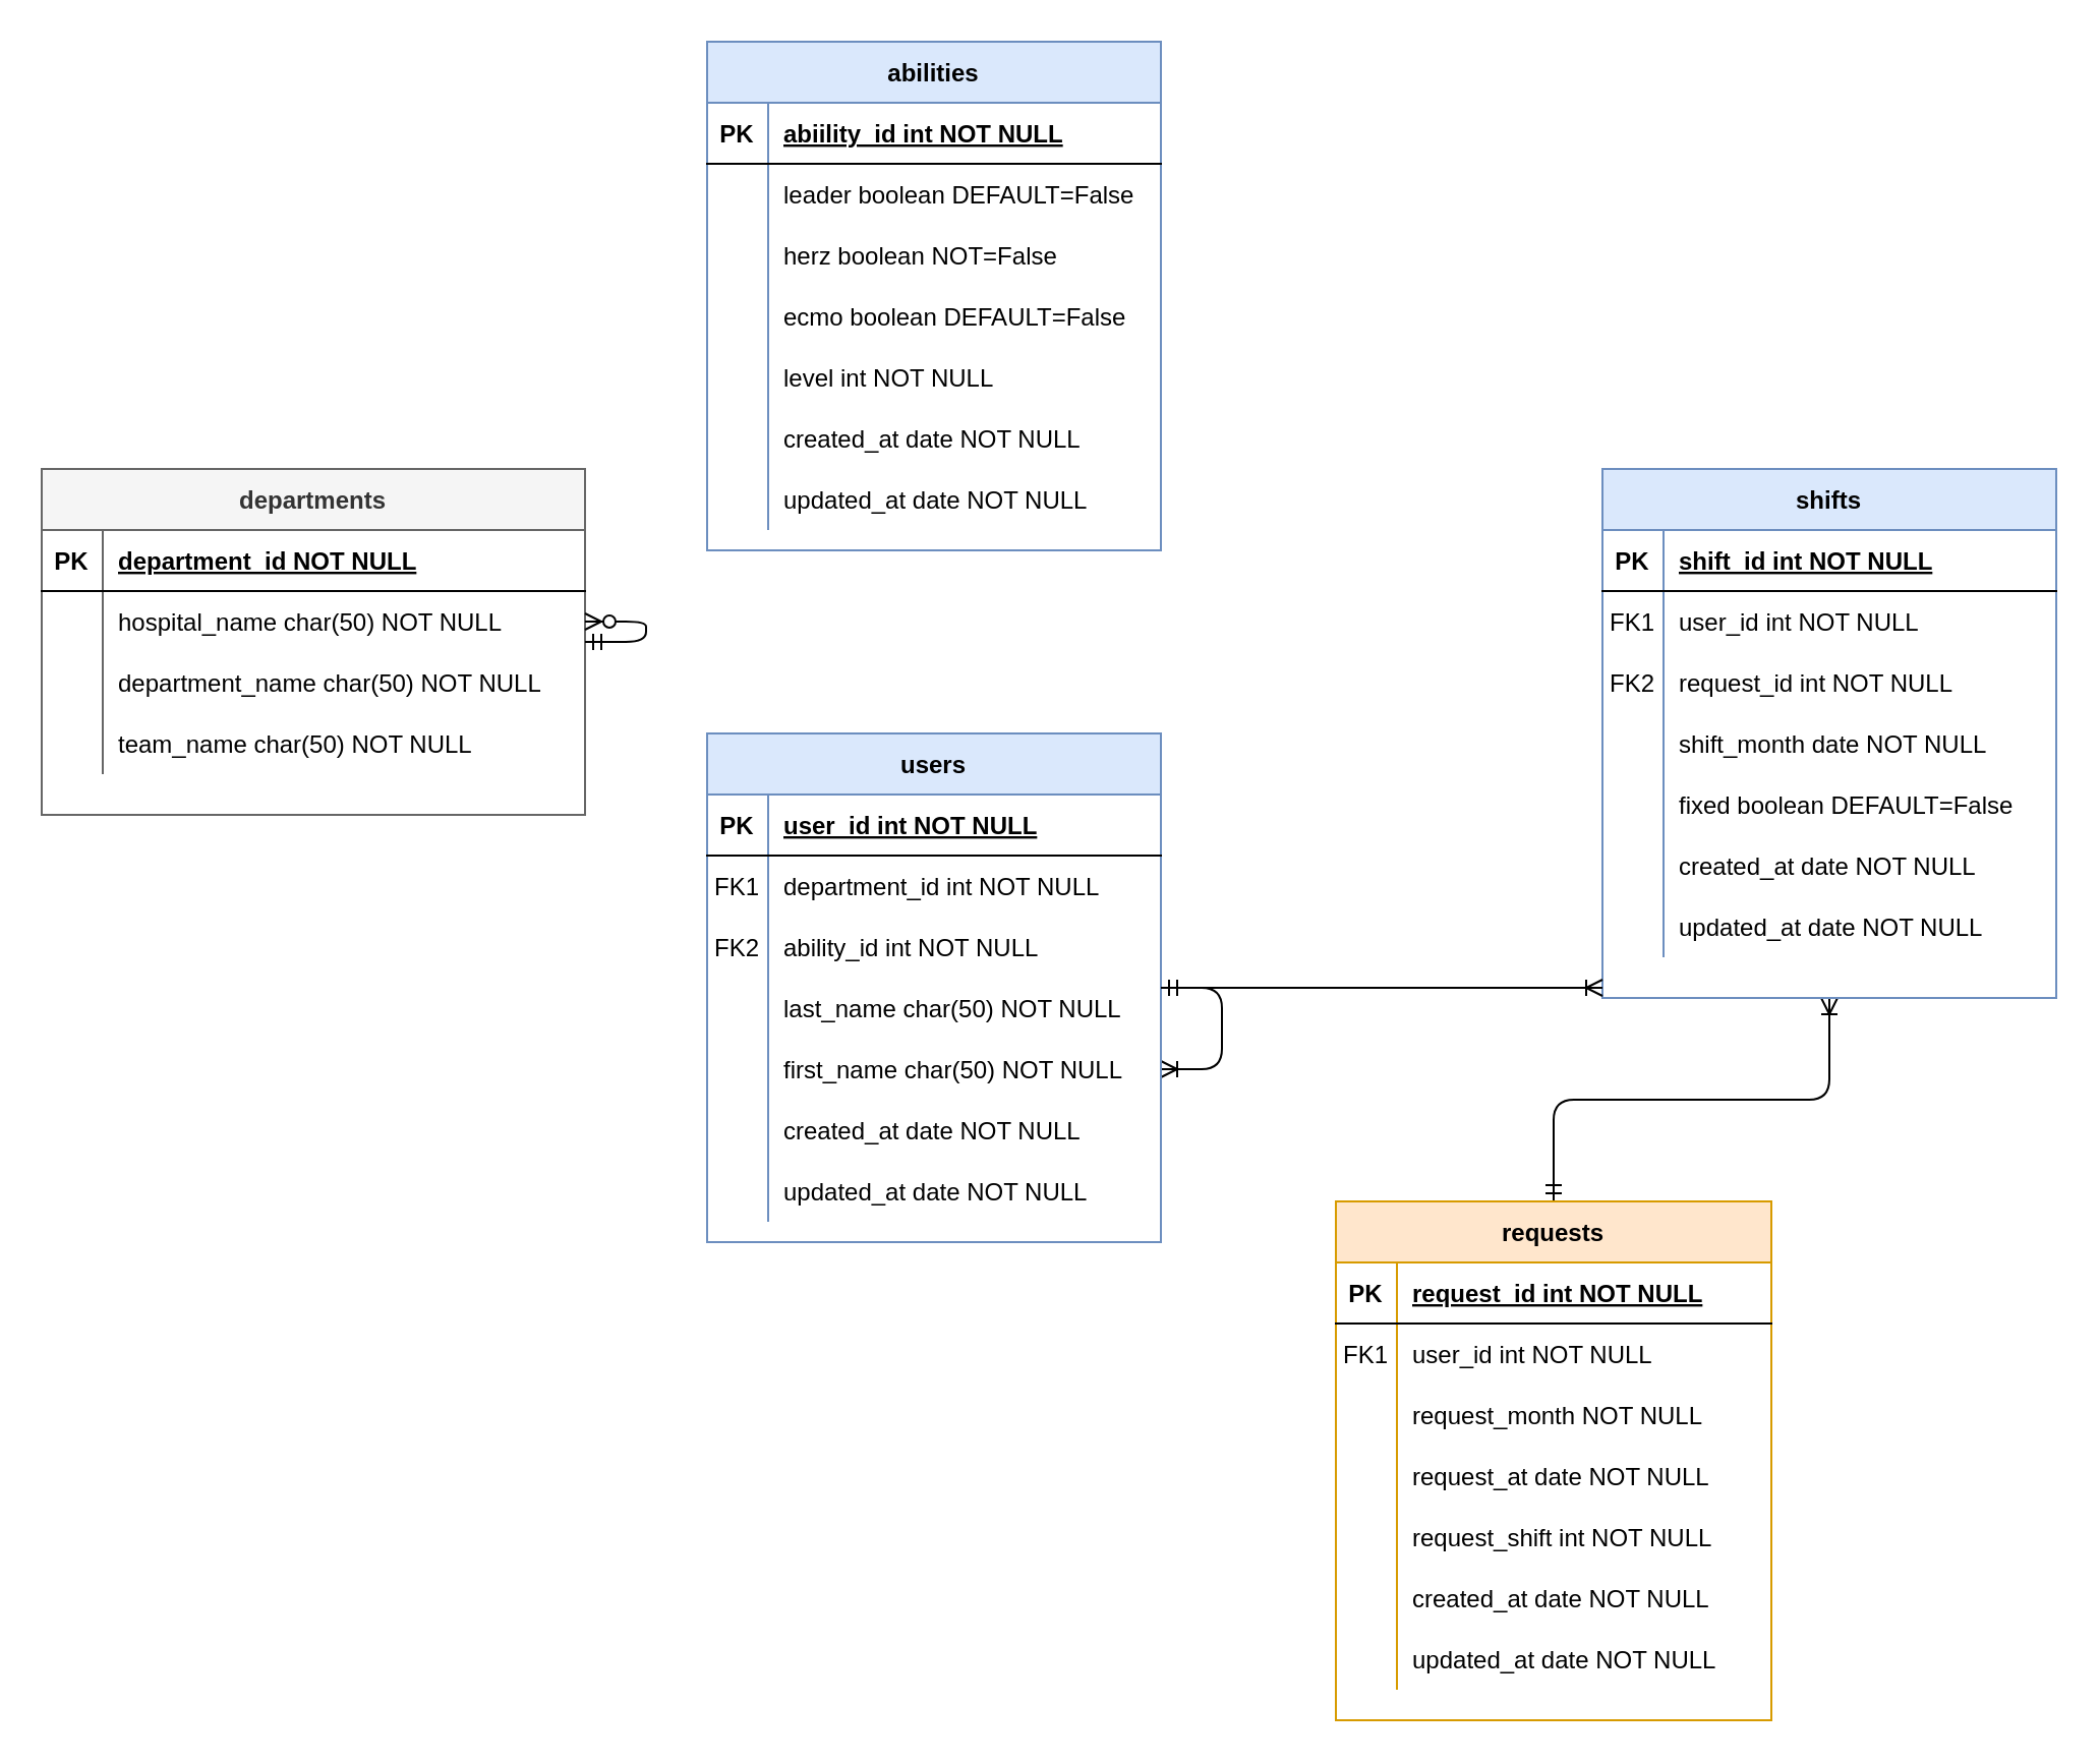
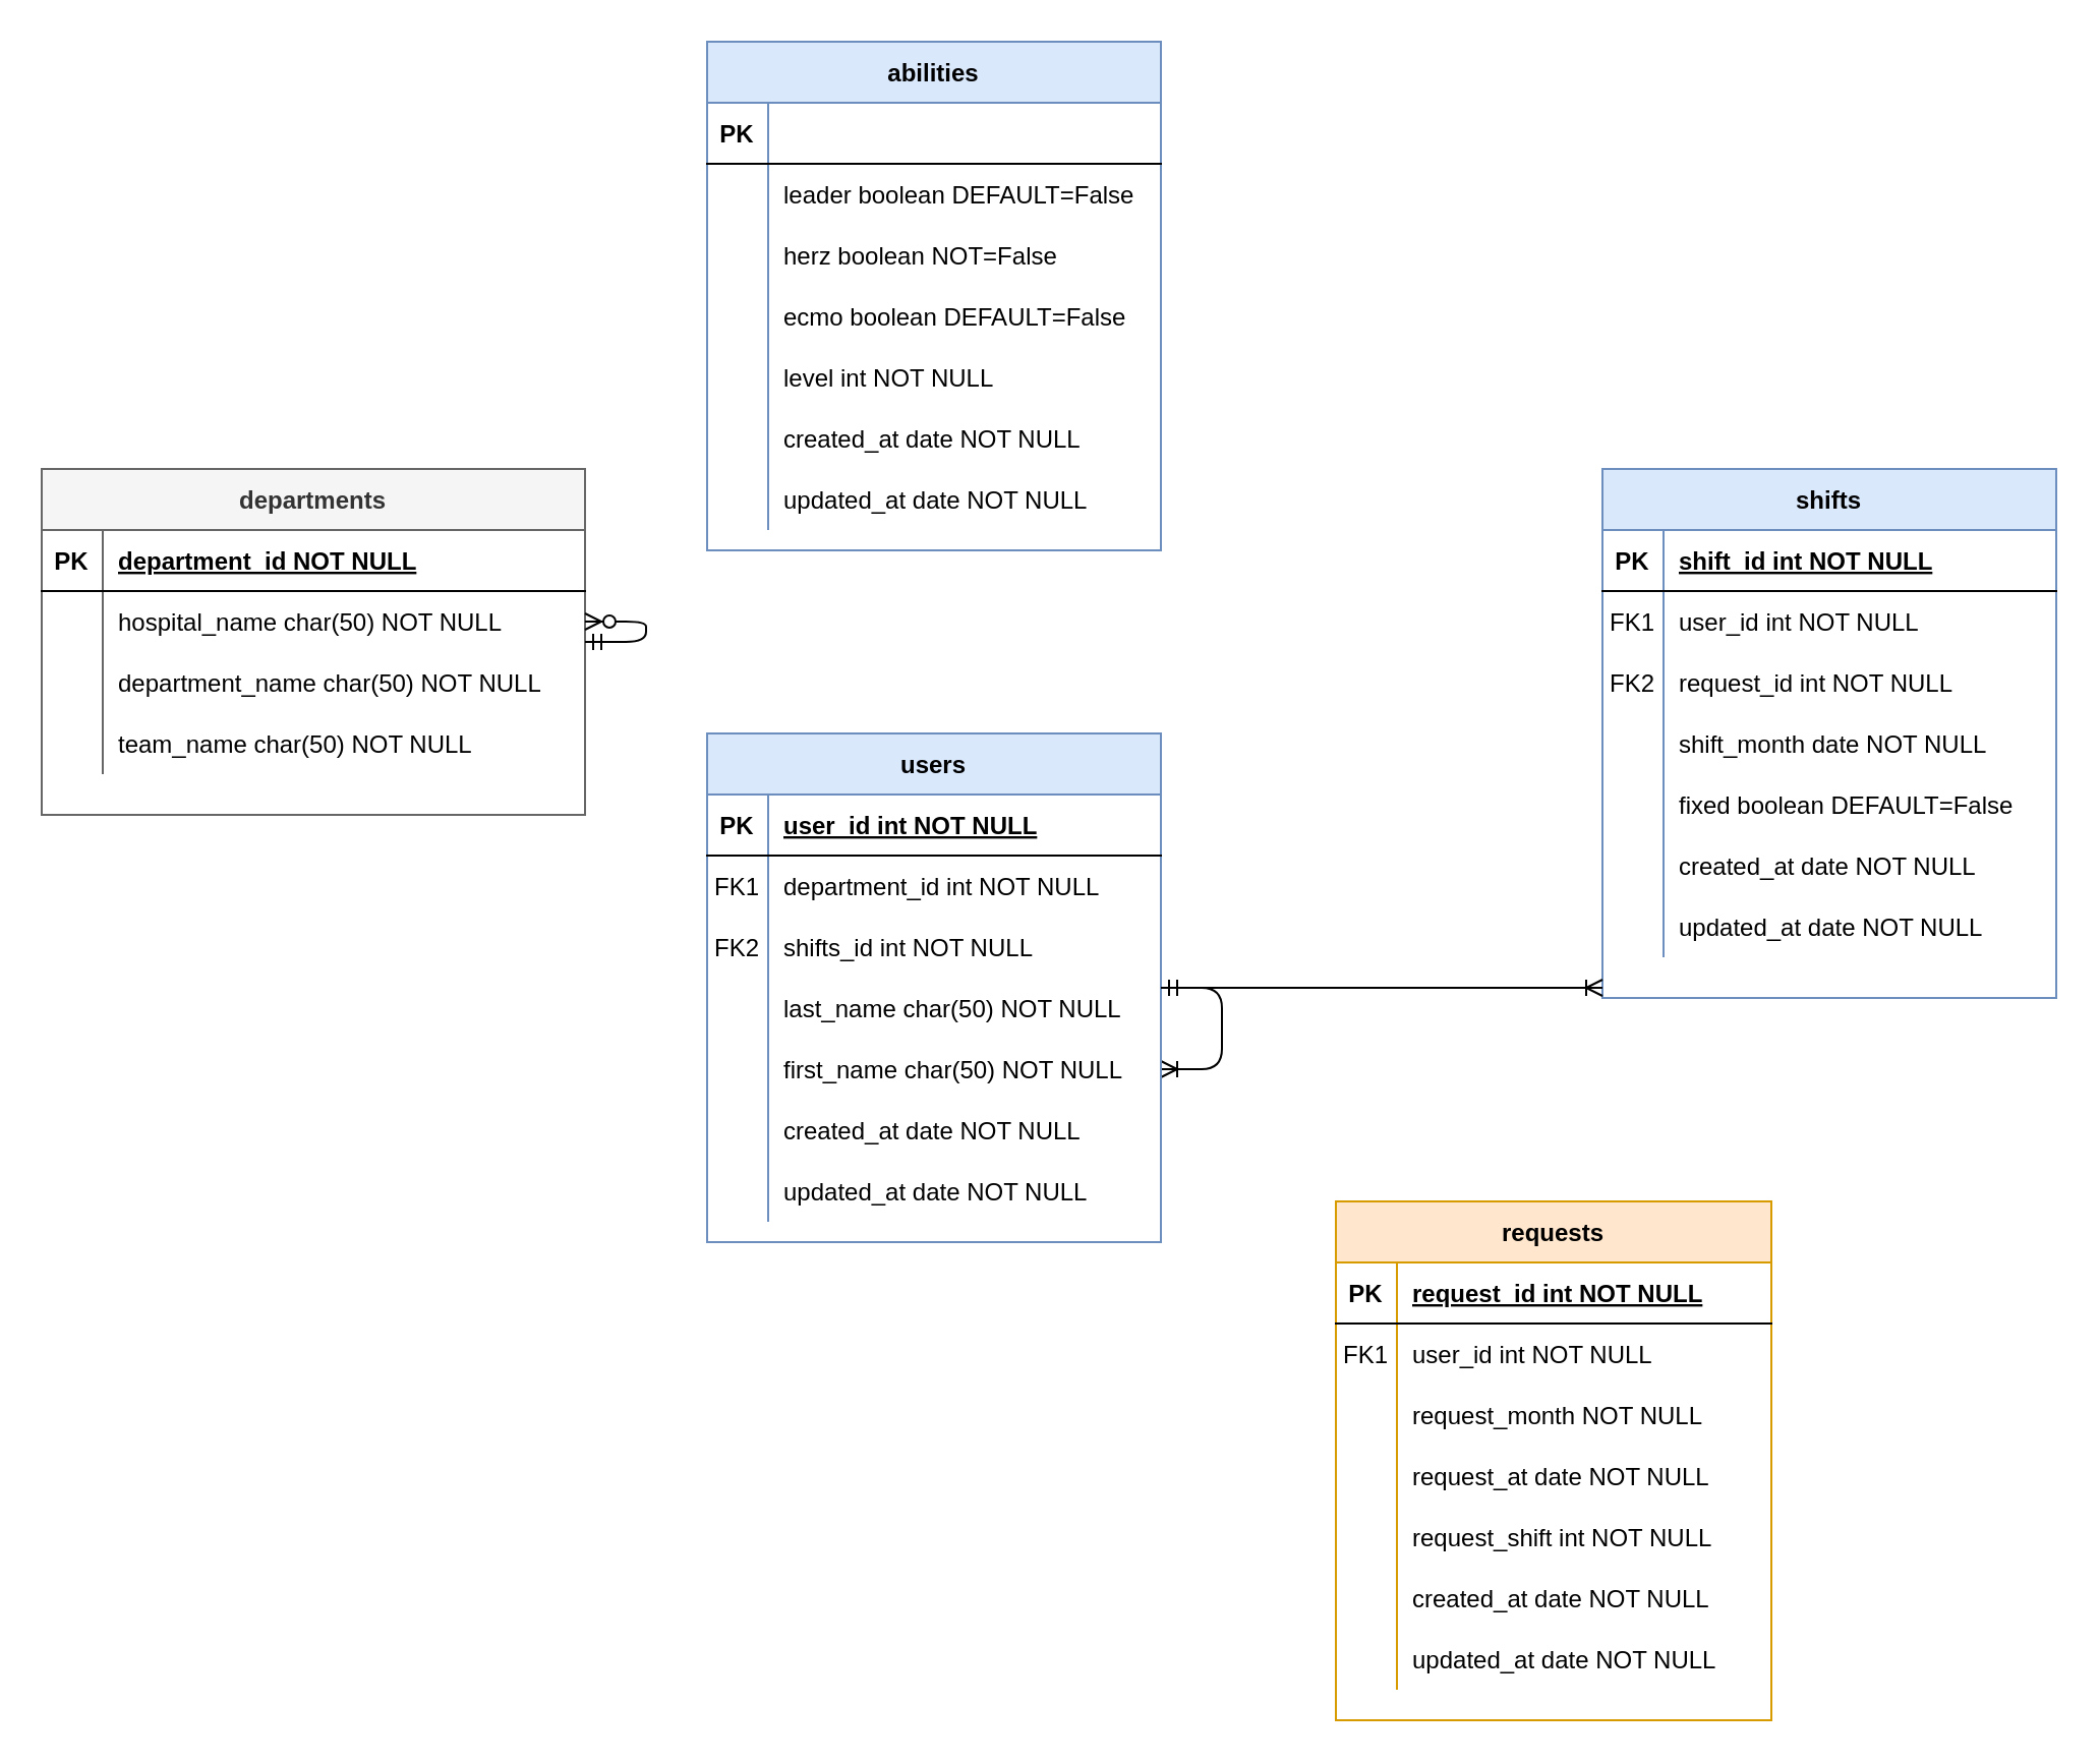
- <mxCell id="88" value="abiility_id int NOT NULL " style="shape=partialRectangle;overflow=hidden;connectable=0;fillColor=none;top=0;left=0;bottom=0;right=0;align=left;spacingLeft=6;fontStyle=5;" parent="86" vertex="1"><mxGeometry x="30" width="193" height="30" as="geometry"><mxRectangle width="193" height="30" as="alternateBounds" /></mxGeometry></mxCell>
- <mxCell id="35" value="ability_id int NOT NULL" style="shape=partialRectangle;overflow=hidden;connectable=0;fillColor=none;top=0;left=0;bottom=0;right=0;align=left;spacingLeft=6;" vertex="1" parent="33"><mxGeometry x="30" width="193" height="30" as="geometry"><mxRectangle width="193" height="30" as="alternateBounds" /></mxGeometry></mxCell>
+ <mxCell id="35" value="shifts_id int NOT NULL" style="shape=partialRectangle;overflow=hidden;connectable=0;fillColor=none;top=0;left=0;bottom=0;right=0;align=left;spacingLeft=6;" vertex="1" parent="33"><mxGeometry x="30" width="193" height="30" as="geometry"><mxRectangle width="193" height="30" as="alternateBounds" /></mxGeometry></mxCell>
- <mxCell id="3" value="" style="edgeStyle=orthogonalEdgeStyle;rounded=1;orthogonalLoop=1;jettySize=auto;html=1;startArrow=ERmandOne;startFill=0;endArrow=ERoneToMany;endFill=0;" parent="1" source="4" target="62" edge="1"><mxGeometry relative="1" as="geometry" /></mxCell>
